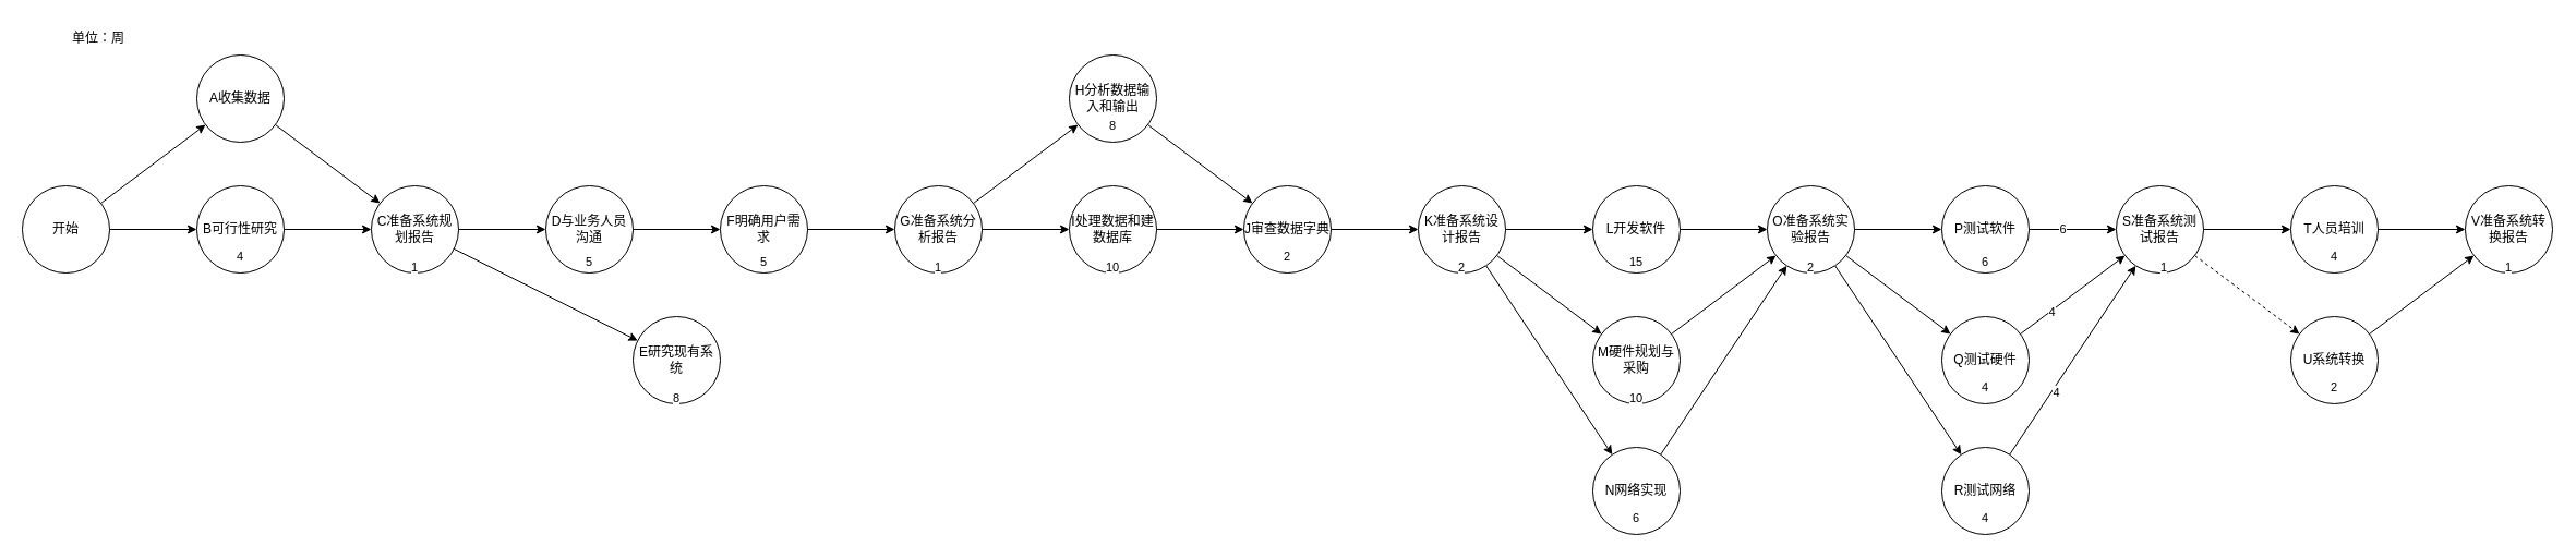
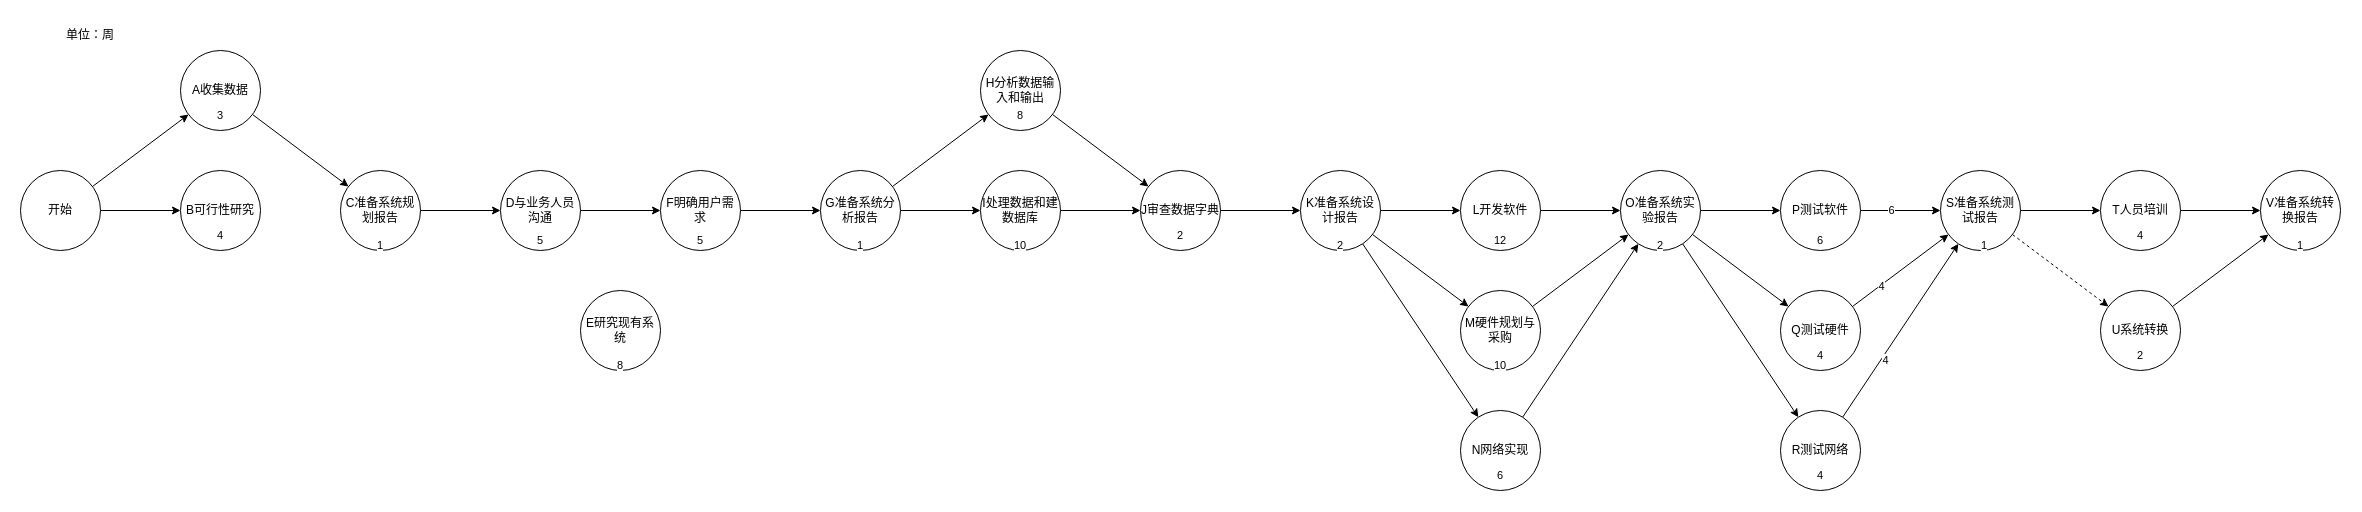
+ <mxCell id="58" value="3" style="text;html=1;strokeColor=none;fillColor=none;align=center;verticalAlign=middle;whiteSpace=wrap;rounded=0;labelBackgroundColor=default;fontFamily=Helvetica;fontSize=11;fontColor=default;" vertex="1" parent="1"><mxGeometry x="190" y="100" width="60" height="30" as="geometry" /></mxCell>
- <mxCell id="4" style="edgeStyle=none;html=1;" edge="1" parent="1" source="5" target="8"><mxGeometry relative="1" as="geometry" /></mxCell>
- <mxCell id="69" value="15" style="text;html=1;strokeColor=none;fillColor=none;align=center;verticalAlign=middle;whiteSpace=wrap;rounded=0;labelBackgroundColor=default;fontFamily=Helvetica;fontSize=11;fontColor=default;" vertex="1" parent="1"><mxGeometry x="1470" y="225" width="60" height="30" as="geometry" /></mxCell>
+ <mxCell id="69" value="12" style="text;html=1;strokeColor=none;fillColor=none;align=center;verticalAlign=middle;whiteSpace=wrap;rounded=0;labelBackgroundColor=default;fontFamily=Helvetica;fontSize=11;fontColor=default;" vertex="1" parent="1"><mxGeometry x="1470" y="225" width="60" height="30" as="geometry" /></mxCell>
- <mxCell id="7" style="edgeStyle=none;html=1;" edge="1" parent="1" source="8" target="11"><mxGeometry relative="1" as="geometry" /></mxCell>
